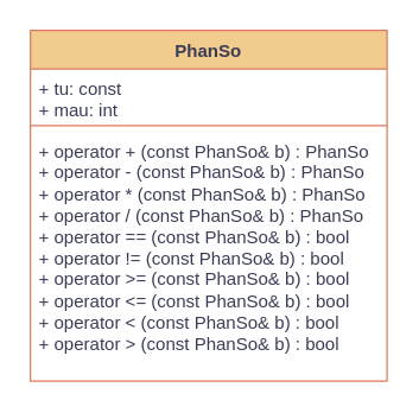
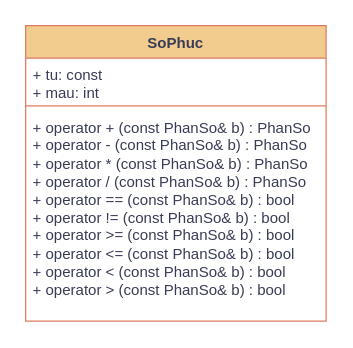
- <mxCell id="2" value="PhanSo" style="swimlane;fontStyle=1;align=center;verticalAlign=top;childLayout=stackLayout;horizontal=1;startSize=26;horizontalStack=0;resizeParent=1;resizeParentMax=0;resizeLast=0;collapsible=1;marginBottom=0;whiteSpace=wrap;html=1;labelBackgroundColor=none;fillColor=#F2CC8F;strokeColor=#E07A5F;fontColor=#393C56;" vertex="1" parent="1"><mxGeometry x="20" width="240" height="236" as="geometry" y="20" /></mxCell>
+ <mxCell id="2" value="SoPhuc" style="swimlane;fontStyle=1;align=center;verticalAlign=top;childLayout=stackLayout;horizontal=1;startSize=26;horizontalStack=0;resizeParent=1;resizeParentMax=0;resizeLast=0;collapsible=1;marginBottom=0;whiteSpace=wrap;html=1;labelBackgroundColor=none;fillColor=#F2CC8F;strokeColor=#E07A5F;fontColor=#393C56;" vertex="1" parent="1"><mxGeometry x="20" width="240" height="236" as="geometry" y="20" /></mxCell>
